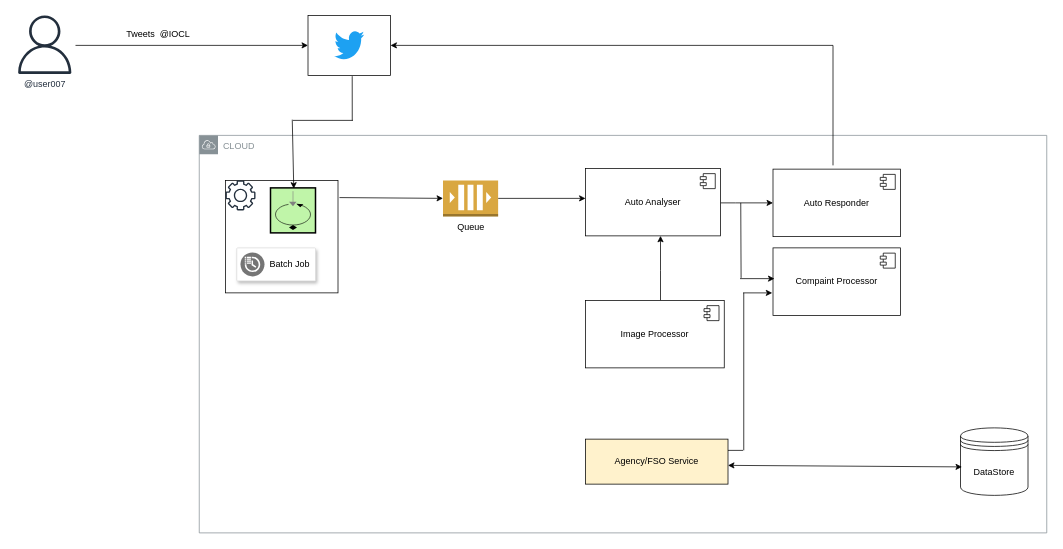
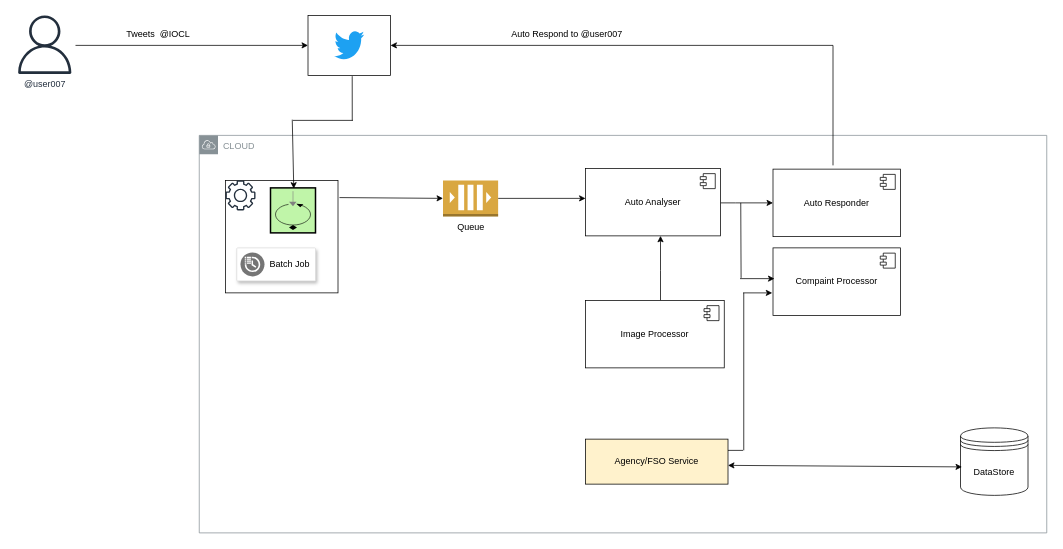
+ <mxCell id="26" value="Auto Respond to @user007" style="text;html=1;align=center;verticalAlign=middle;resizable=0;points=[];autosize=1;strokeColor=none;fillColor=none;" vertex="1" parent="1"><mxGeometry x="670" y="30" width="170" height="30" as="geometry" /></mxCell>
